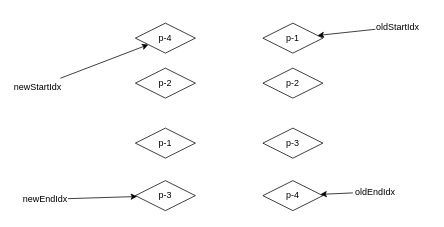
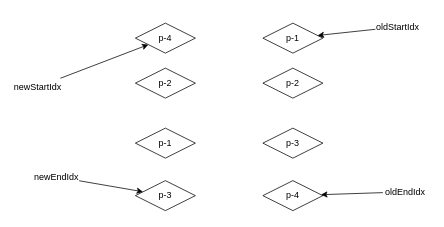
- <mxCell id="17" value="oldEndIdx" style="text;html=1;strokeColor=none;fillColor=none;align=center;verticalAlign=middle;whiteSpace=wrap;rounded=0;" vertex="1" parent="1"><mxGeometry x="470" y="240" width="60" height="30" as="geometry" /></mxCell>
+ <mxCell id="17" value="oldEndIdx" style="text;html=1;strokeColor=none;fillColor=none;align=center;verticalAlign=middle;whiteSpace=wrap;rounded=0;" vertex="1" parent="1"><mxGeometry x="510" y="240" width="60" height="30" as="geometry" /></mxCell>
- <mxCell id="13" value="newEndIdx" style="text;html=1;strokeColor=none;fillColor=none;align=center;verticalAlign=middle;whiteSpace=wrap;rounded=0;" vertex="1" parent="1"><mxGeometry x="30" y="250" width="60" height="30" as="geometry" /></mxCell>
+ <mxCell id="13" value="newEndIdx" style="text;html=1;strokeColor=none;fillColor=none;align=center;verticalAlign=middle;whiteSpace=wrap;rounded=0;" vertex="1" parent="1"><mxGeometry x="45" y="220" width="60" height="30" as="geometry" /></mxCell>
